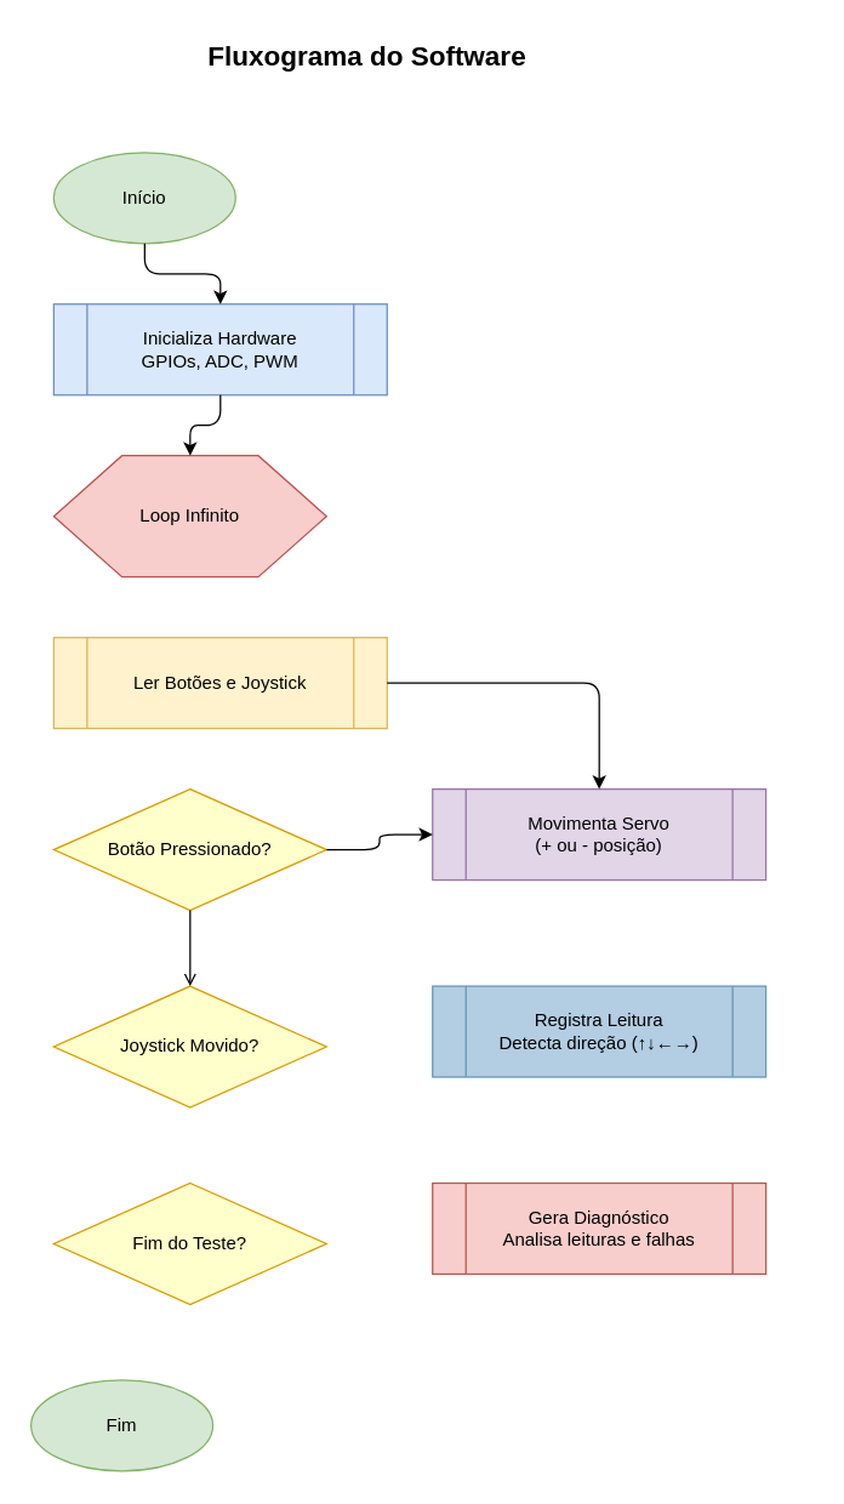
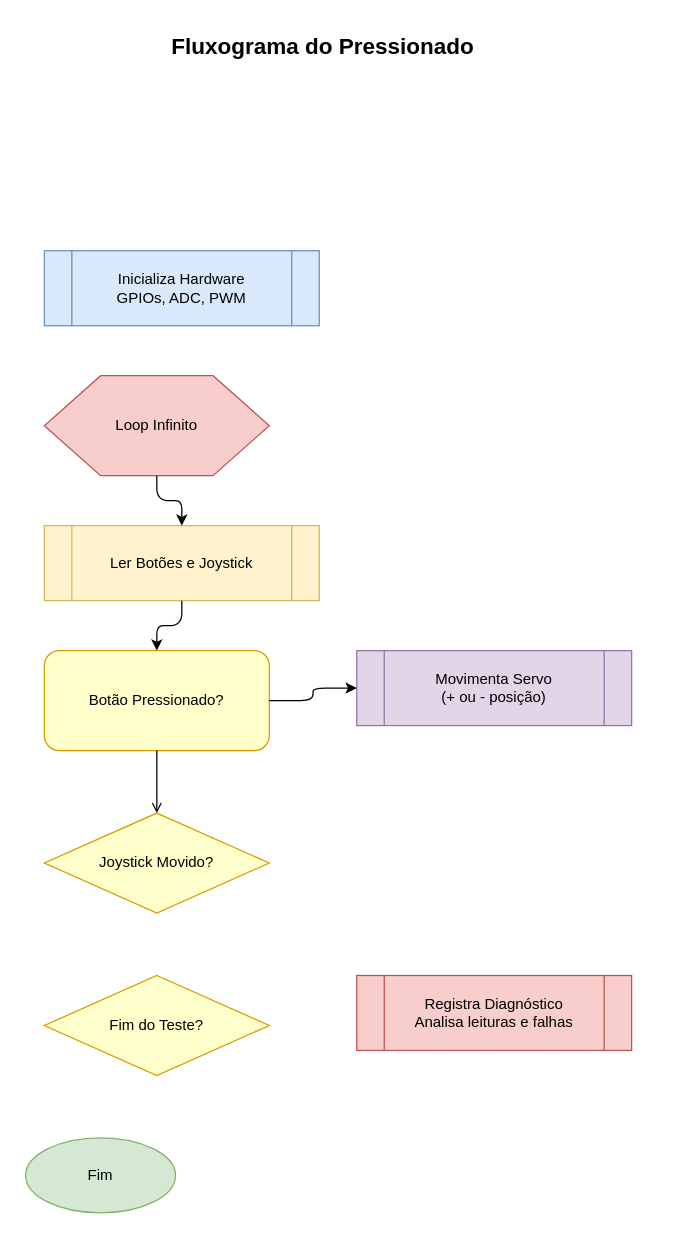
- <mxCell id="2" value="Fluxograma do Software" style="text;html=1;fontSize=18;fontStyle=1;" vertex="1" parent="1"><mxGeometry x="135" y="20" width="400" height="40" as="geometry" /></mxCell>
+ <mxCell id="2" value="Fluxograma do Pressionado" style="text;html=1;fontSize=18;fontStyle=1;" vertex="1" parent="1"><mxGeometry x="135" y="20" width="400" height="40" as="geometry" /></mxCell>
- <mxCell id="3" value="Início" style="ellipse;whiteSpace=wrap;html=1;fillColor=#d5e8d4;strokeColor=#82b366;" vertex="1" parent="1"><mxGeometry x="35" y="100" width="120" height="60" as="geometry" /></mxCell>
- <mxCell id="14" edge="1" parent="1" source="3" target="4" style="edgeStyle=orthogonalEdgeStyle;rounded=1;"><mxGeometry relative="1" as="geometry" /></mxCell>
- <mxCell id="15" edge="1" parent="1" source="4" target="5" style="edgeStyle=orthogonalEdgeStyle;rounded=1;"><mxGeometry relative="1" as="geometry" /></mxCell>
+ <mxCell id="16" edge="1" parent="1" source="5" target="6" style="edgeStyle=orthogonalEdgeStyle;rounded=1;"><mxGeometry relative="1" as="geometry" /></mxCell>
- <mxCell id="17" edge="1" parent="1" source="6" target="8" style="edgeStyle=orthogonalEdgeStyle;rounded=1;"><mxGeometry relative="1" as="geometry" /></mxCell>
+ <mxCell id="17" edge="1" parent="1" source="6" target="7" style="edgeStyle=orthogonalEdgeStyle;rounded=1;"><mxGeometry relative="1" as="geometry" /></mxCell>
- <mxCell id="7" value="Botão Pressionado?" style="rhombus;whiteSpace=wrap;html=1;fillColor=#ffffcc;strokeColor=#d79b00;" vertex="1" parent="1"><mxGeometry x="35" y="520" width="180" height="80" as="geometry" /></mxCell>
+ <mxCell id="7" value="Botão Pressionado?" style="whiteSpace=wrap;html=1;fillColor=#ffffcc;strokeColor=#d79b00;rounded=1;" vertex="1" parent="1"><mxGeometry x="35" y="520" width="180" height="80" as="geometry" /></mxCell>
- <mxCell id="10" value="Registra Leitura&#10;Detecta direção (↑↓←→)" style="shape=process;whiteSpace=wrap;html=1;fillColor=#b3cde3;strokeColor=#6497b1;" vertex="1" parent="1"><mxGeometry x="285" y="650" width="220" height="60" as="geometry" /></mxCell>
- <mxCell id="12" value="Gera Diagnóstico&#10;Analisa leituras e falhas" style="shape=process;whiteSpace=wrap;html=1;fillColor=#f8cecc;strokeColor=#b85450;" vertex="1" parent="1"><mxGeometry x="285" y="780" width="220" height="60" as="geometry" /></mxCell>
+ <mxCell id="12" value="Registra Diagnóstico&#10;Analisa leituras e falhas" style="shape=process;whiteSpace=wrap;html=1;fillColor=#f8cecc;strokeColor=#b85450;" vertex="1" parent="1"><mxGeometry x="285" y="780" width="220" height="60" as="geometry" /></mxCell>
